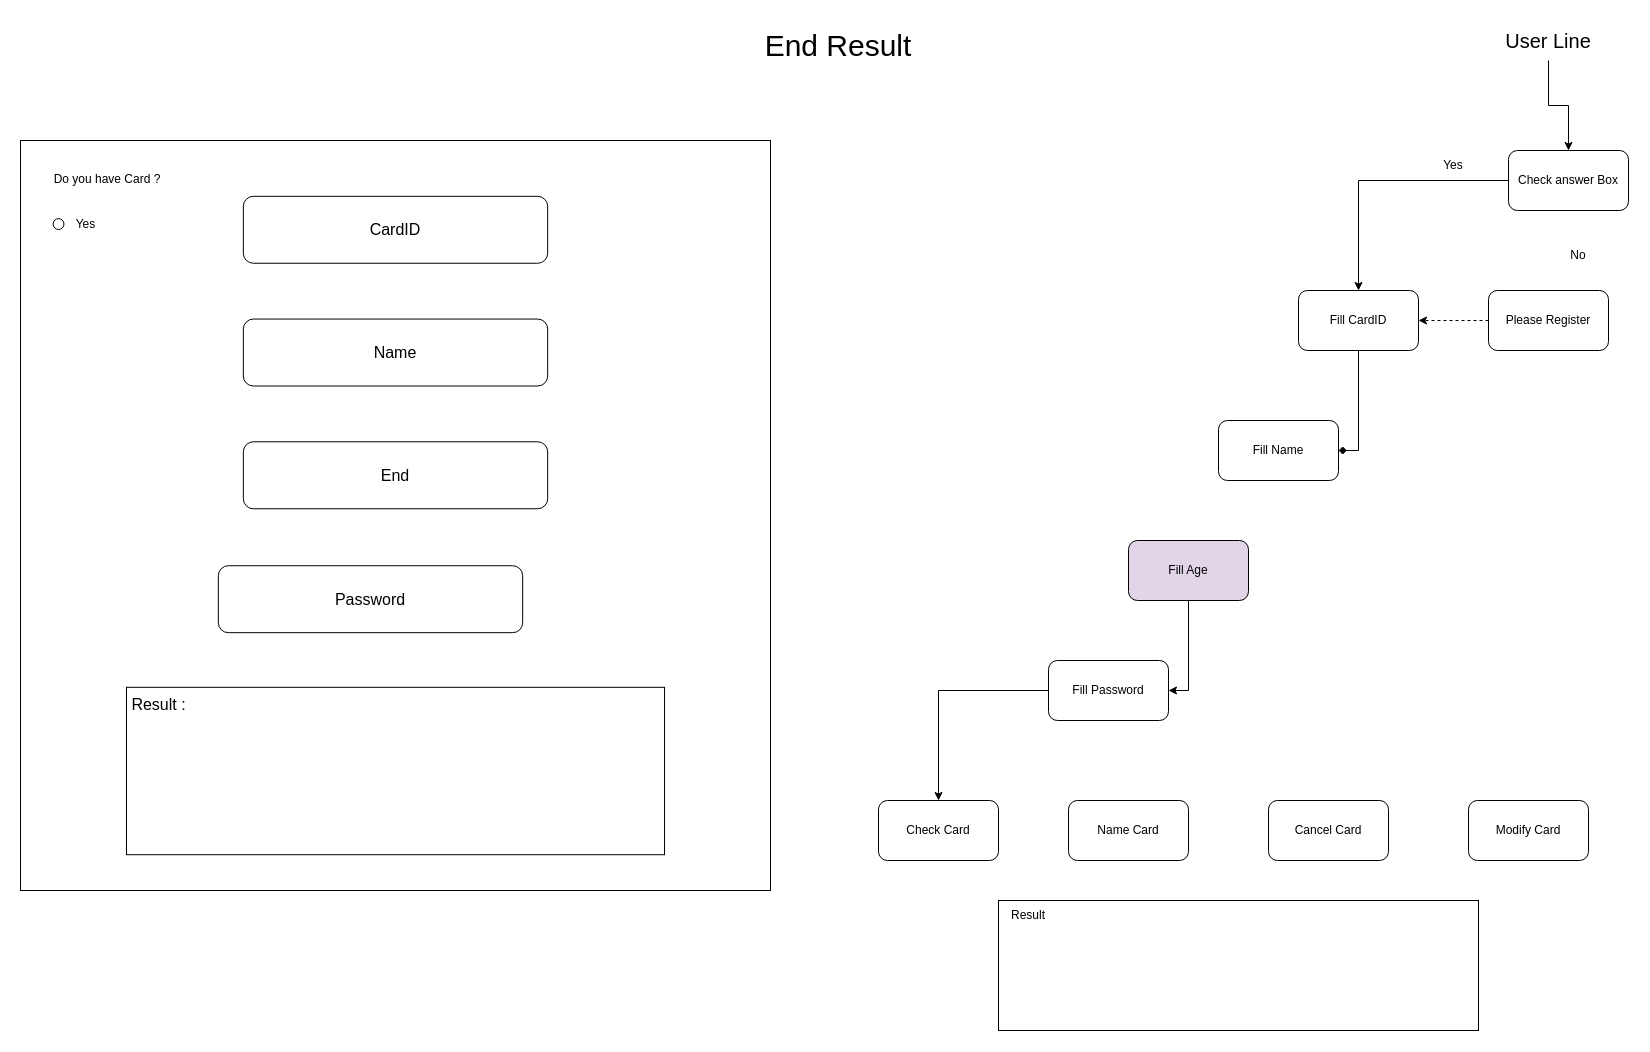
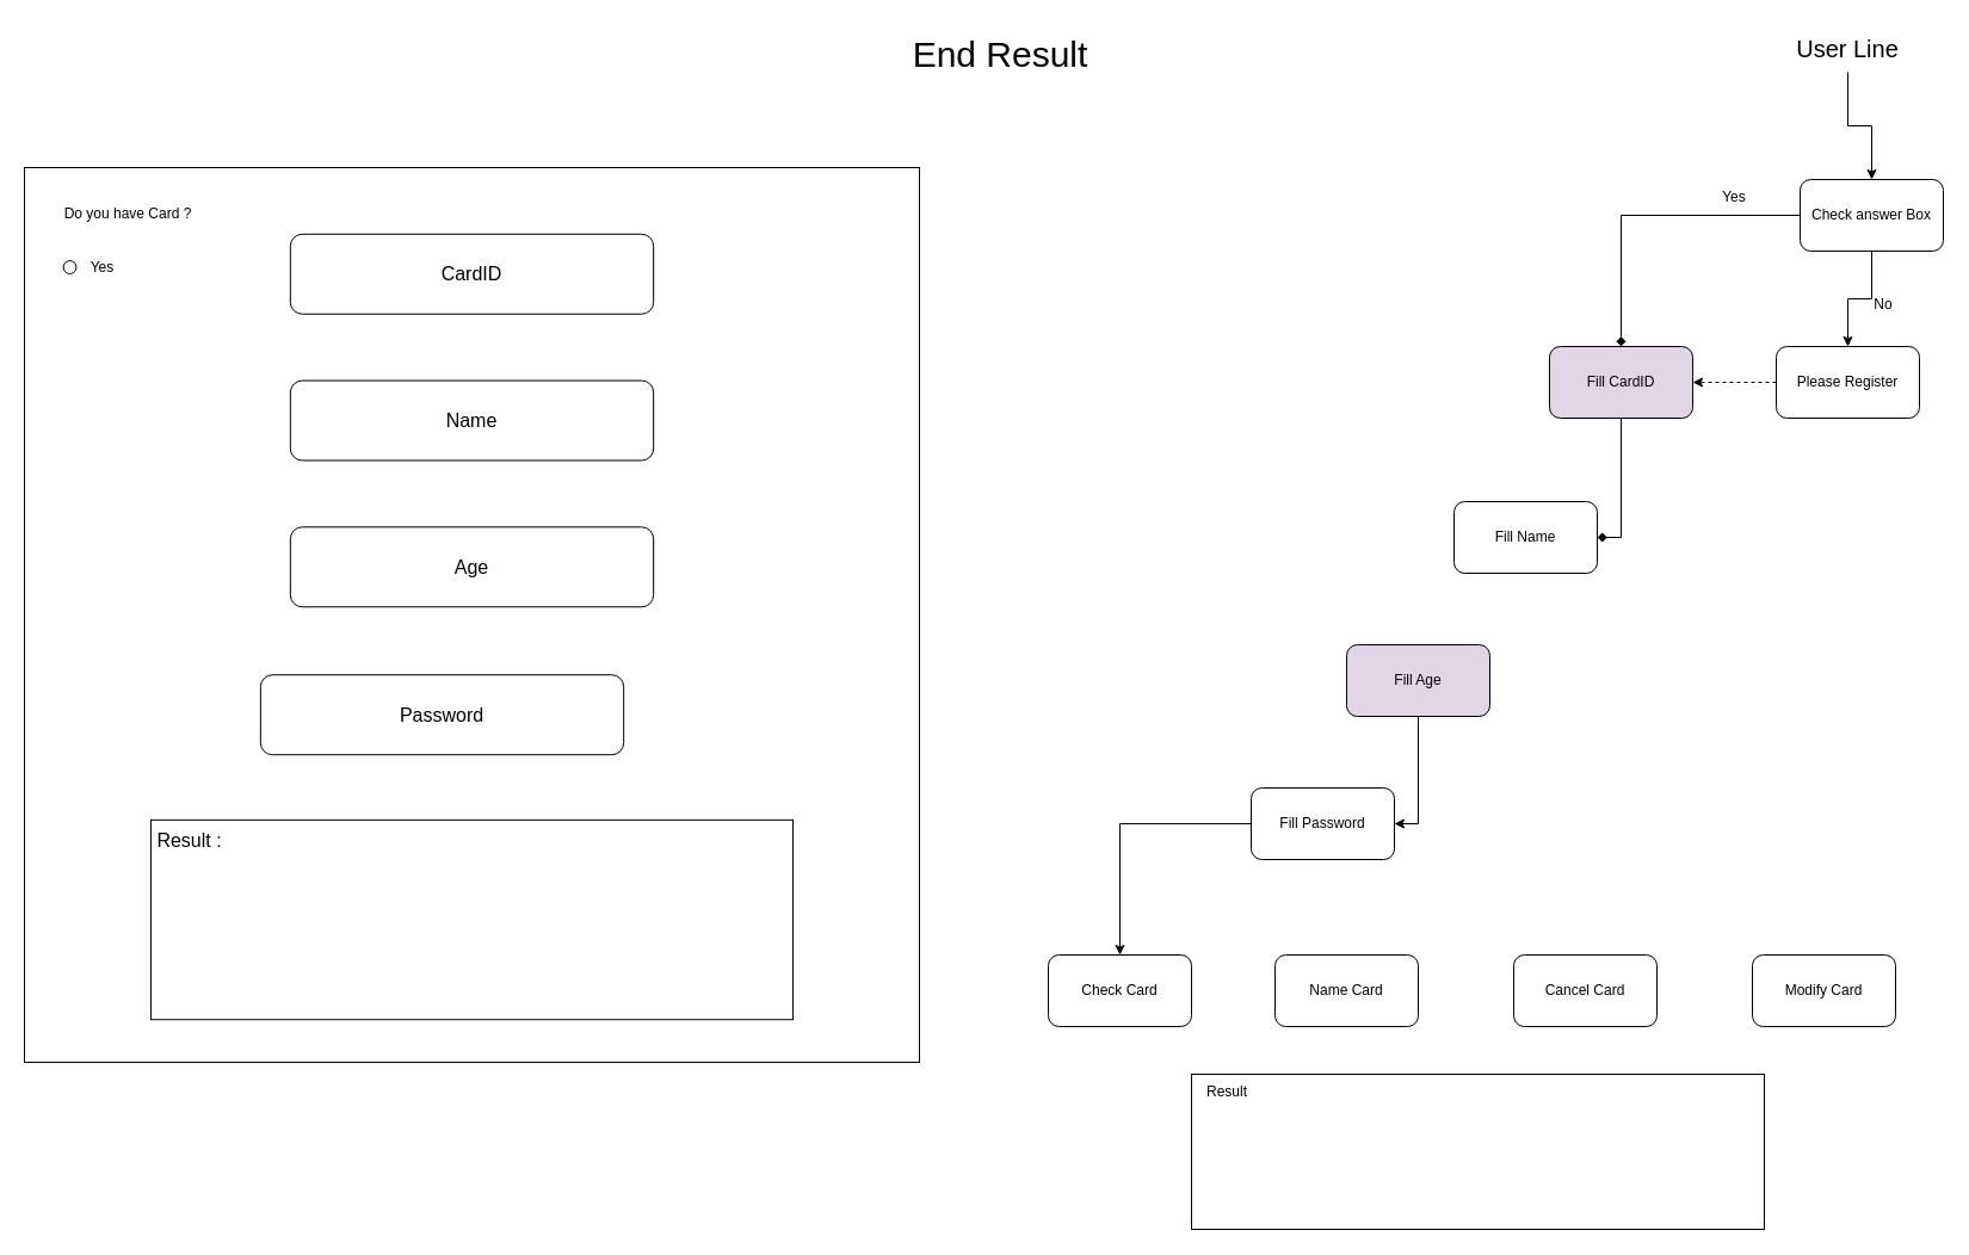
+ <mxCell id="14" style="edgeStyle=orthogonalEdgeStyle;rounded=0;orthogonalLoop=1;jettySize=auto;html=1;entryX=0.5;entryY=0;entryDx=0;entryDy=0;" edge="1" parent="1" source="16" target="18"><mxGeometry relative="1" as="geometry" /></mxCell>
- <mxCell id="15" style="edgeStyle=orthogonalEdgeStyle;rounded=0;orthogonalLoop=1;jettySize=auto;html=1;entryX=0.5;entryY=0;entryDx=0;entryDy=0;" edge="1" parent="1" source="16" target="22"><mxGeometry relative="1" as="geometry" /></mxCell>
+ <mxCell id="15" style="edgeStyle=orthogonalEdgeStyle;rounded=0;orthogonalLoop=1;jettySize=auto;html=1;entryX=0.5;entryY=0;entryDx=0;entryDy=0;endArrow=diamond;" edge="1" parent="1" source="16" target="22"><mxGeometry relative="1" as="geometry" /></mxCell>
- <mxCell id="22" value="Fill CardID" style="rounded=1;whiteSpace=wrap;html=1;" vertex="1" parent="1"><mxGeometry x="1298" y="290" width="120" height="60" as="geometry" /></mxCell>
+ <mxCell id="22" value="Fill CardID" style="rounded=1;whiteSpace=wrap;html=1;fillColor=#e1d5e7;" vertex="1" parent="1"><mxGeometry x="1298" y="290" width="120" height="60" as="geometry" /></mxCell>
- <mxCell id="6" value="End" style="rounded=1;whiteSpace=wrap;html=1;fontSize=16;" vertex="1" parent="3"><mxGeometry x="222.826" y="301.304" width="304.348" height="66.957" as="geometry" /></mxCell>
+ <mxCell id="6" value="Age" style="rounded=1;whiteSpace=wrap;html=1;fontSize=16;" vertex="1" parent="3"><mxGeometry x="222.826" y="301.304" width="304.348" height="66.957" as="geometry" /></mxCell>
